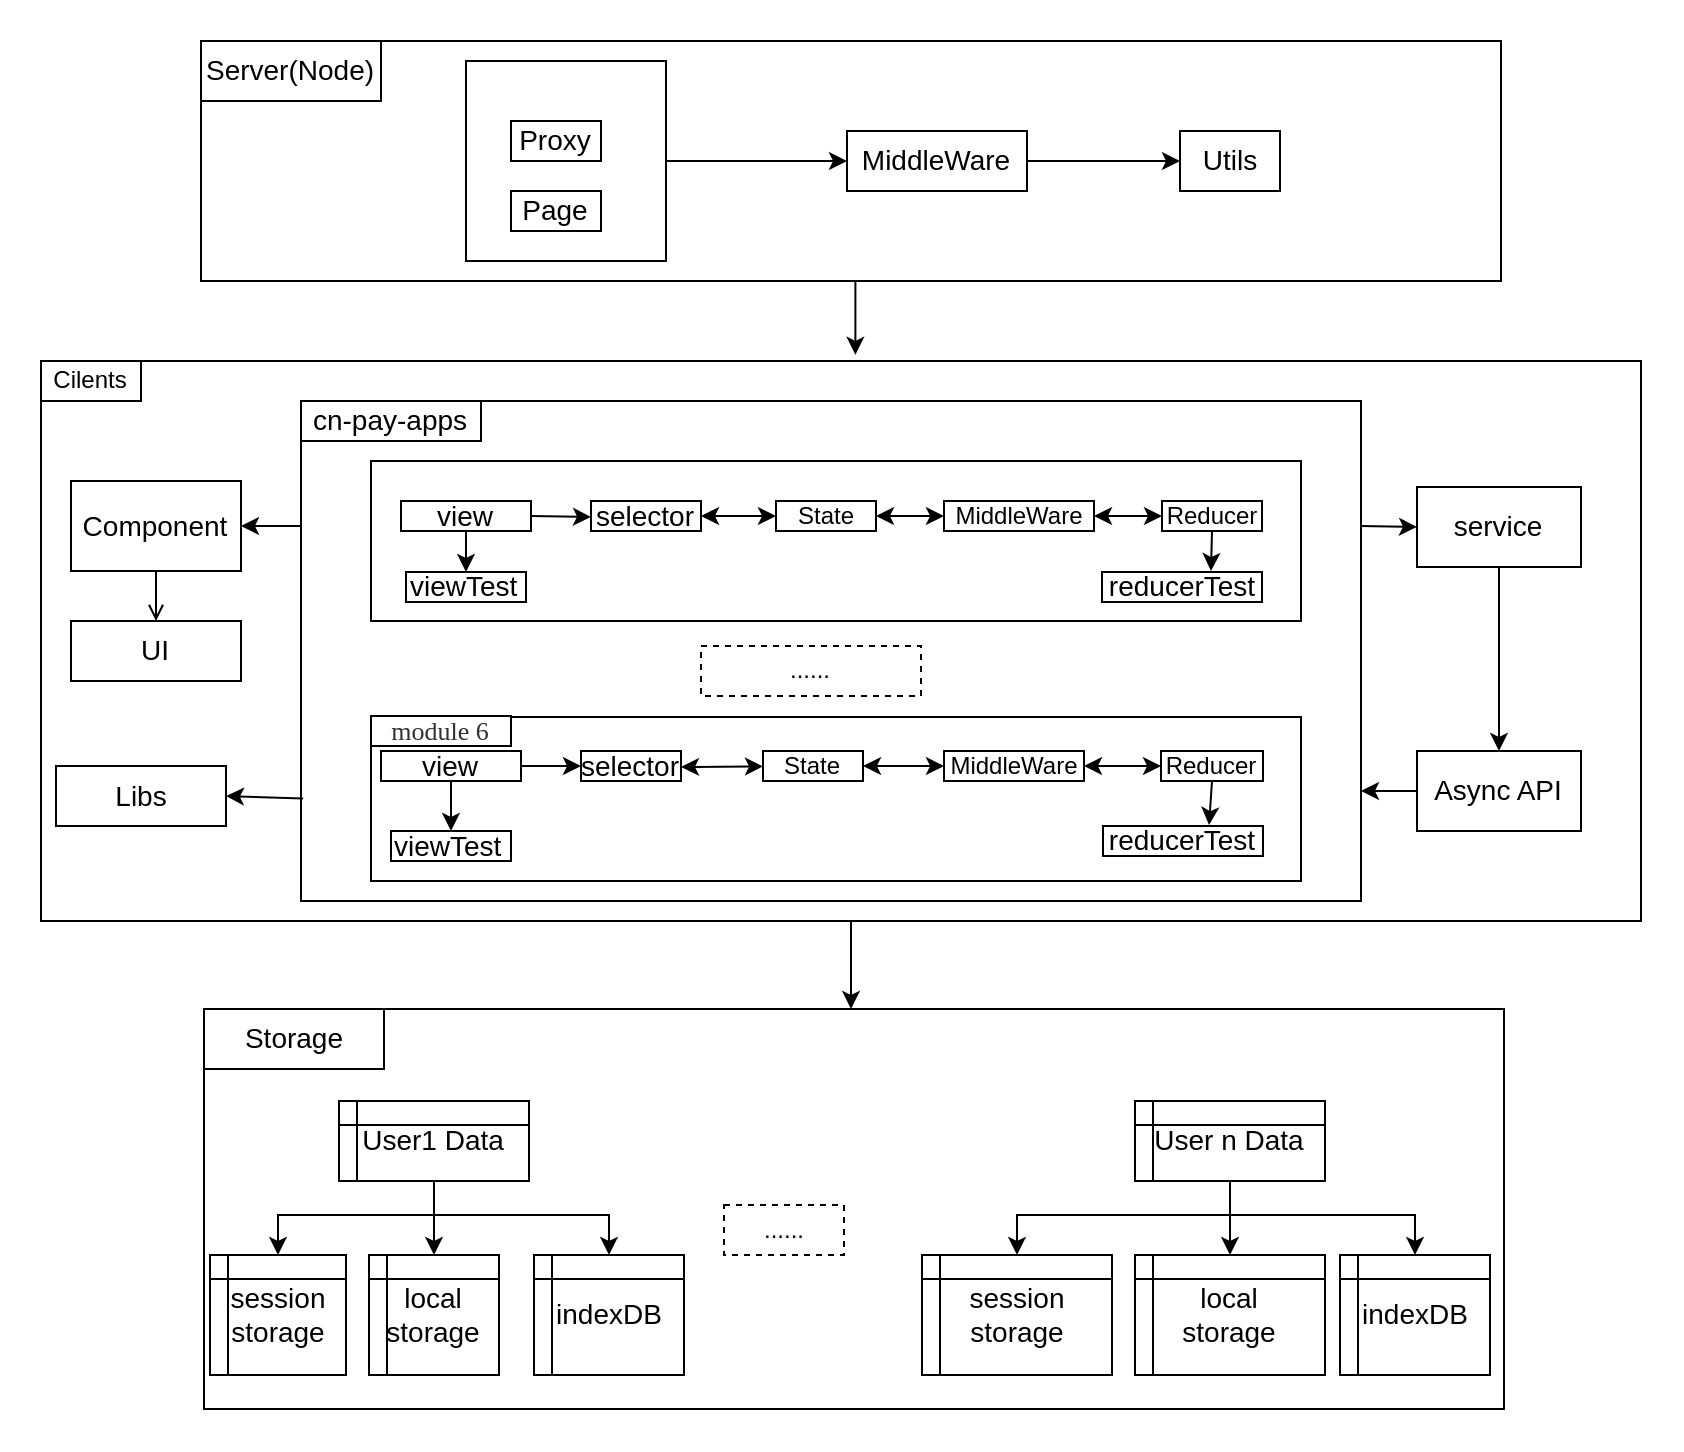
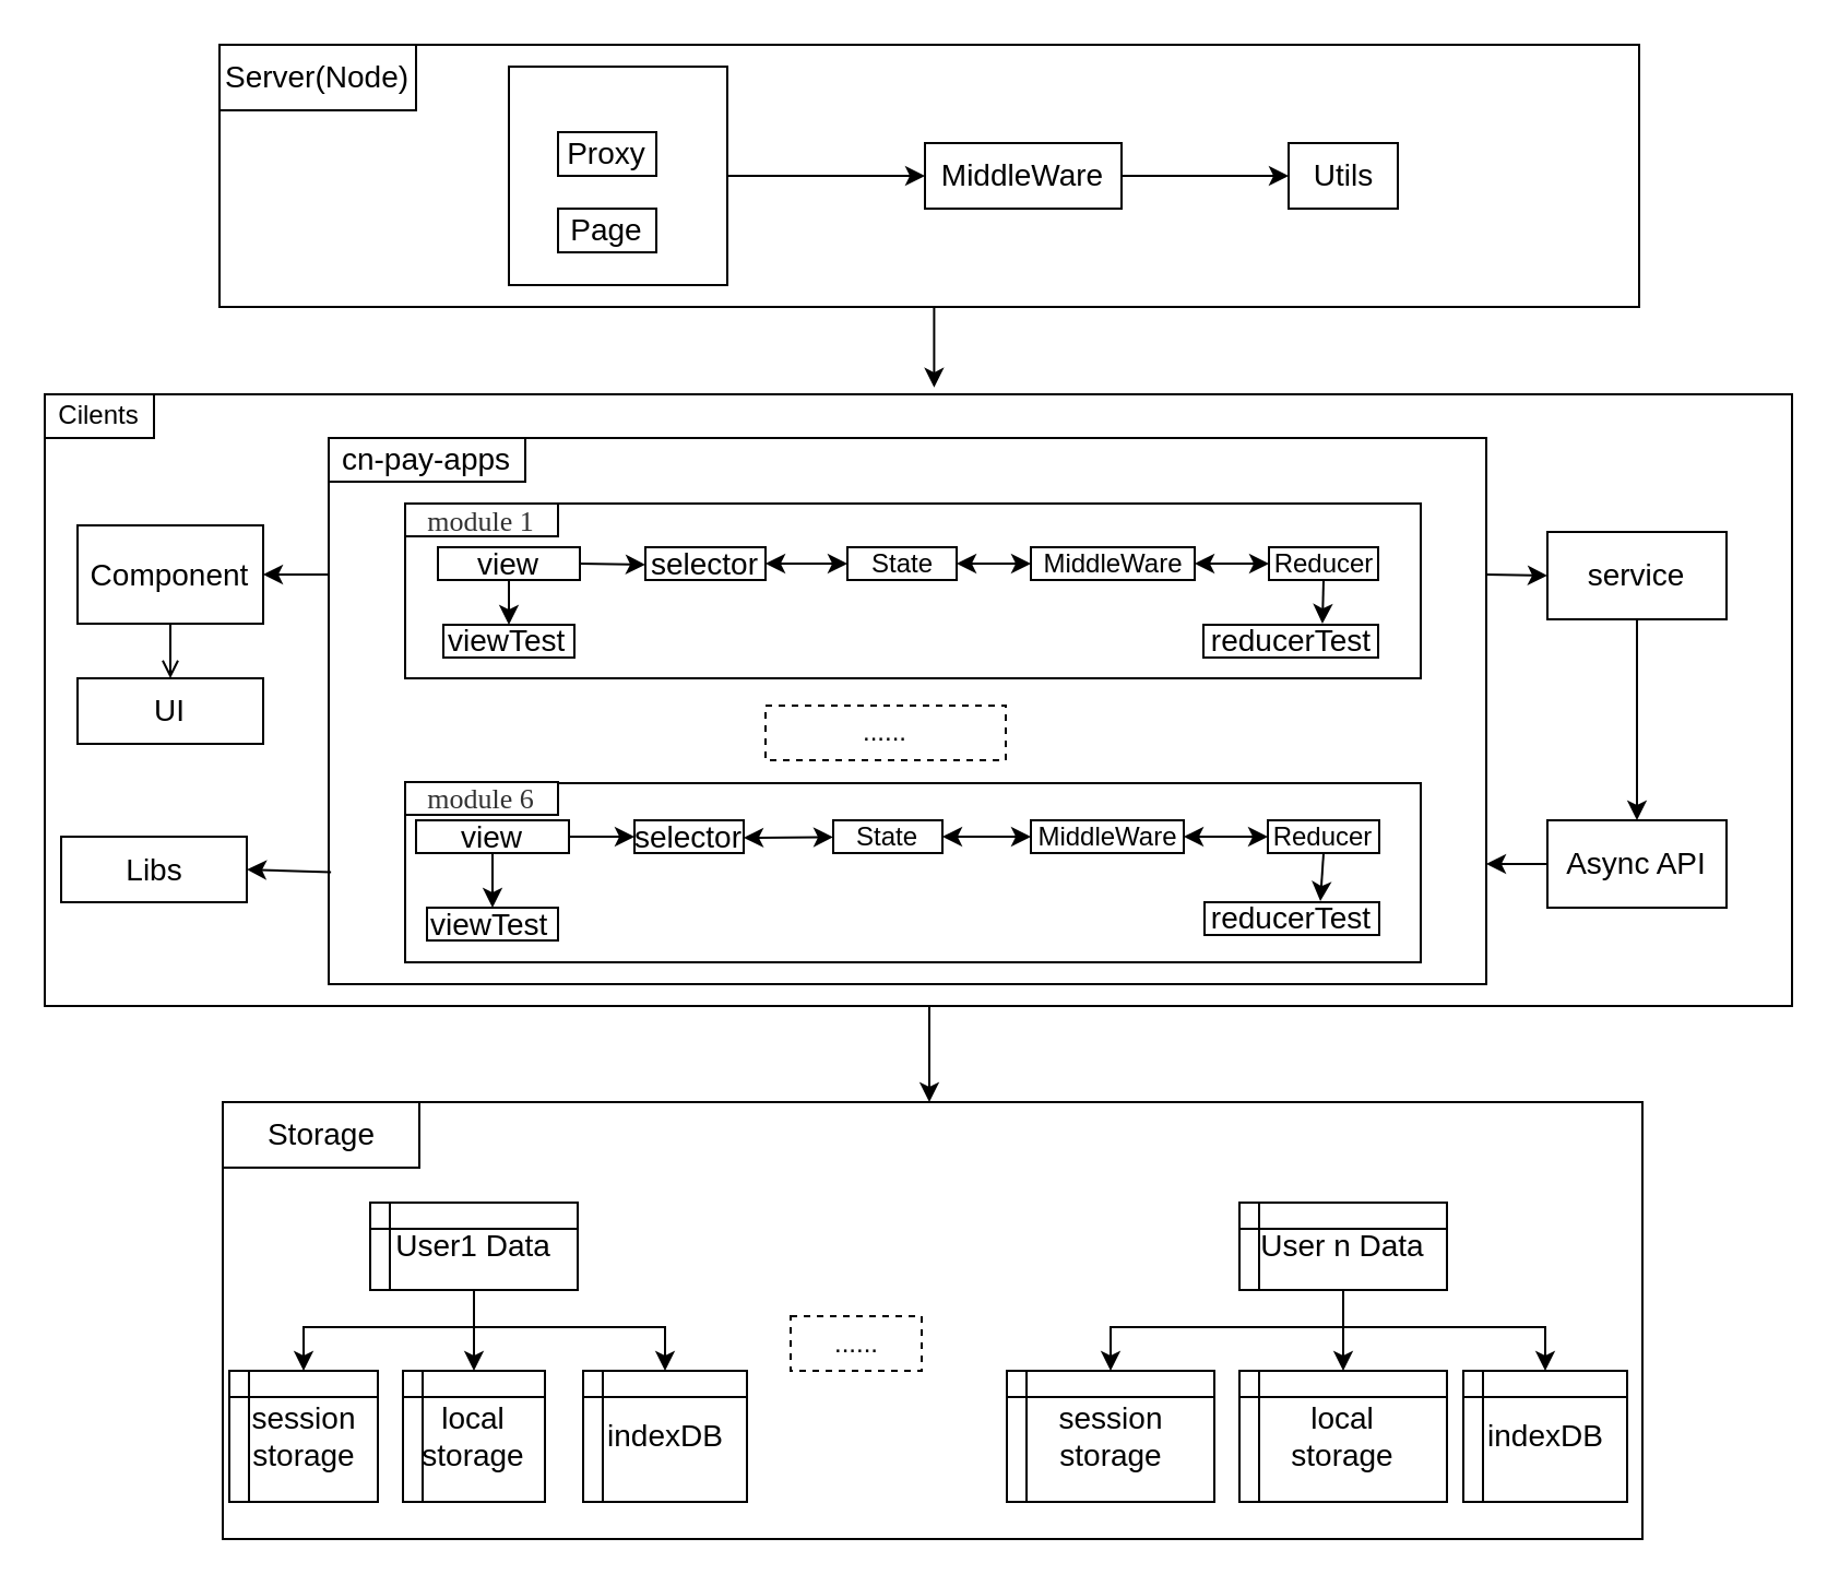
+ <mxCell id="17" value="&lt;span style=&quot;color: rgb(49 , 49 , 49) ; font-family: &amp;#34;stheiti&amp;#34; ; font-size: 13px ; text-align: left ; white-space: normal&quot;&gt;module 1&lt;/span&gt;" style="rounded=0;whiteSpace=wrap;html=1;" parent="1" vertex="1"><mxGeometry x="185" y="230" width="70" height="15" as="geometry" /></mxCell>
